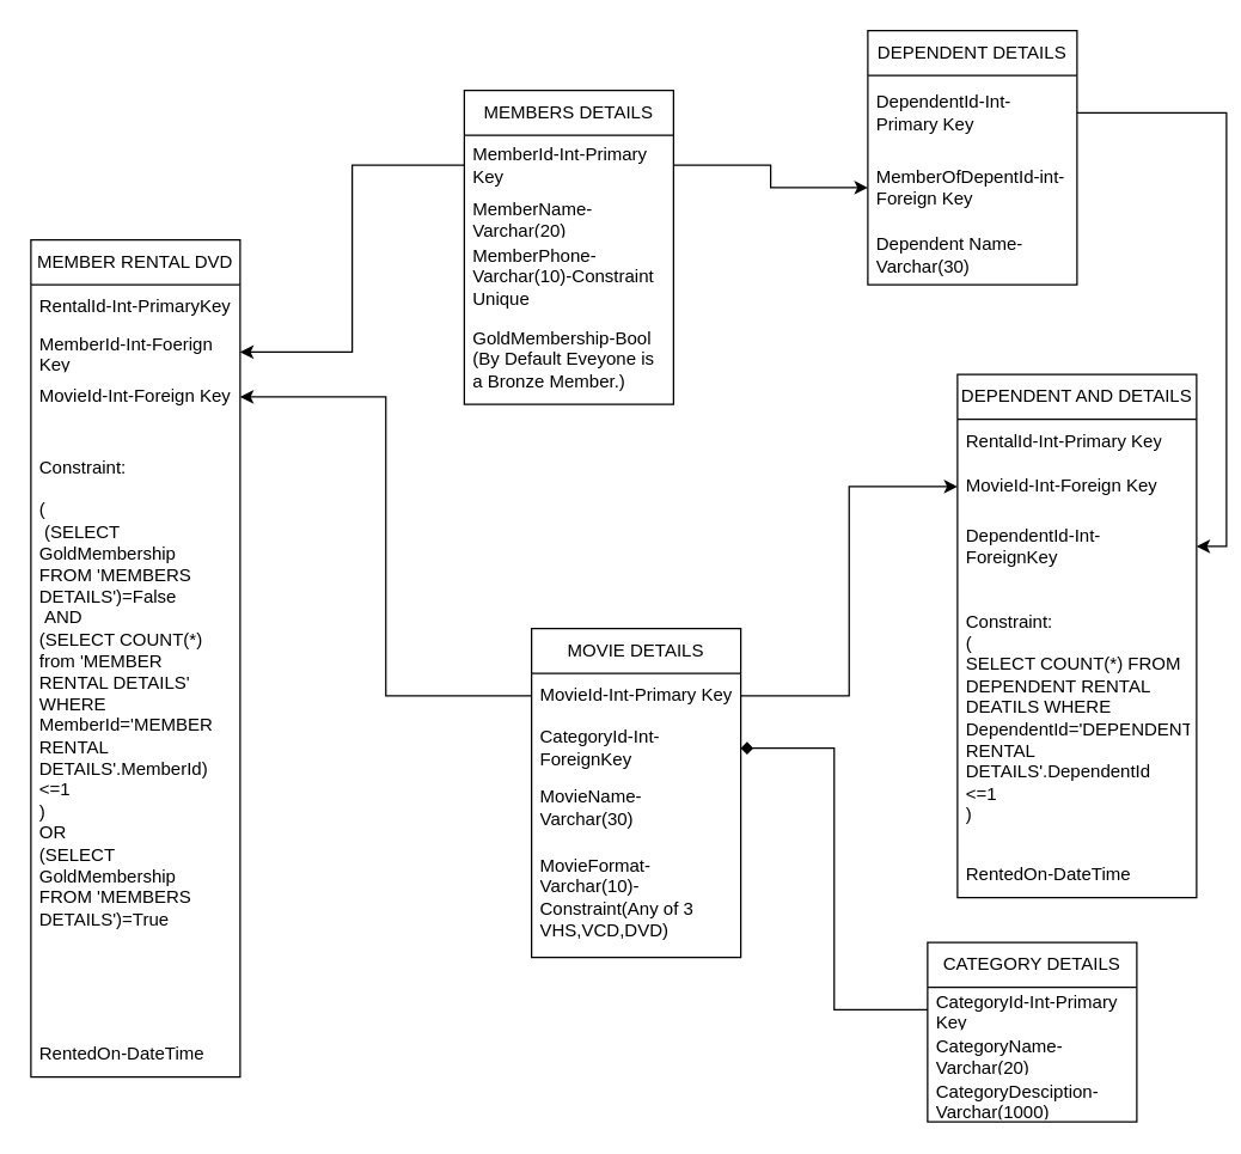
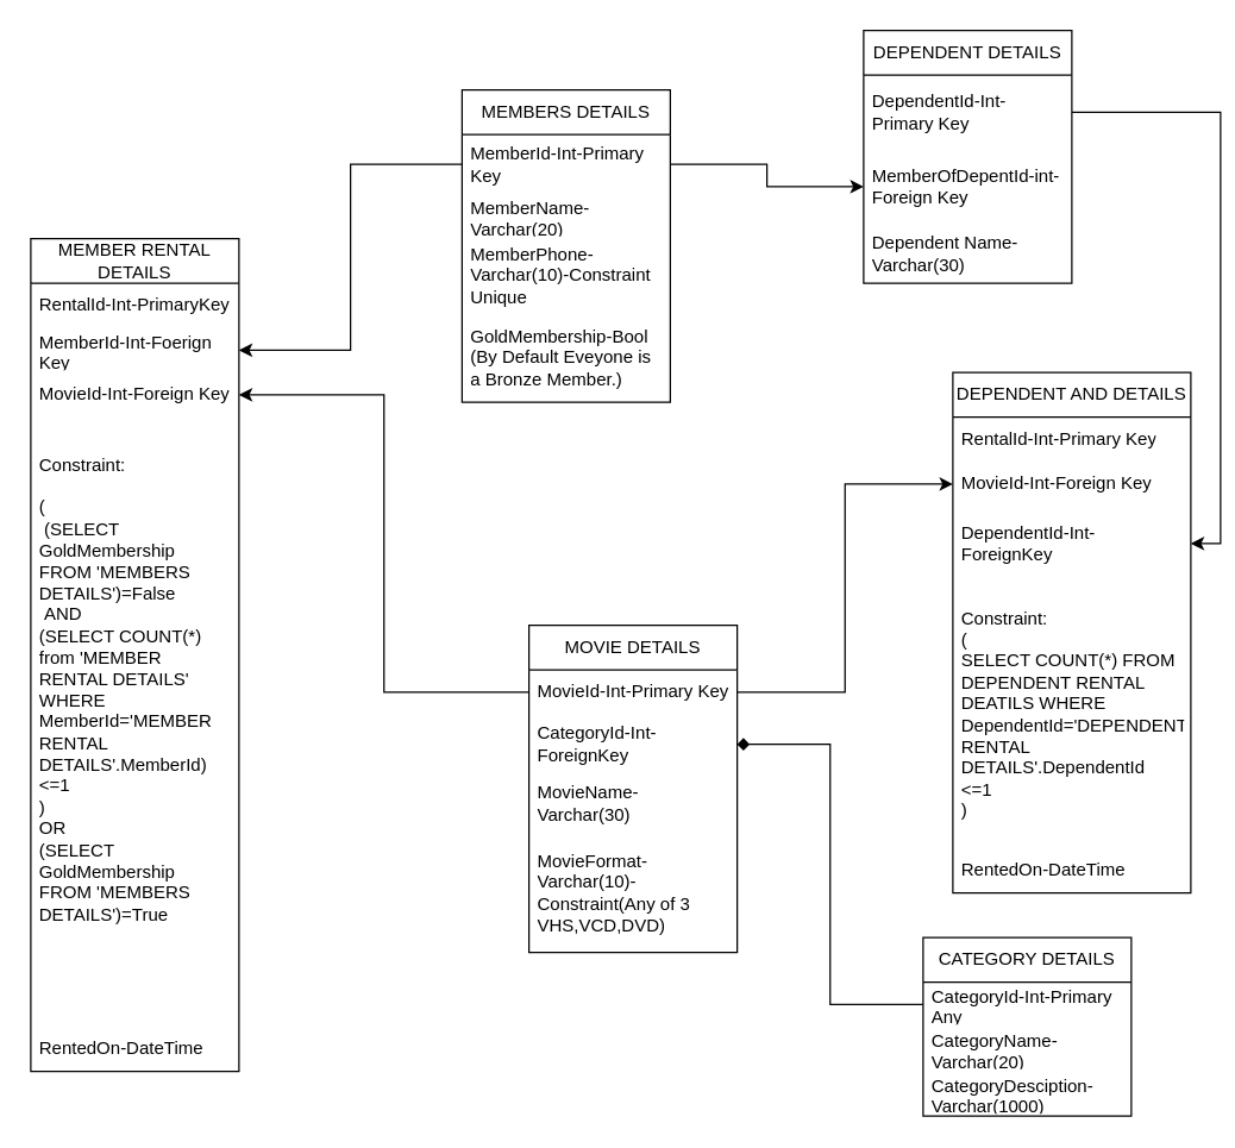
- <mxCell id="22" value="MEMBER RENTAL DVD" style="swimlane;fontStyle=0;childLayout=stackLayout;horizontal=1;startSize=30;horizontalStack=0;resizeParent=1;resizeParentMax=0;resizeLast=0;collapsible=1;marginBottom=0;whiteSpace=wrap;html=1;" vertex="1" parent="1"><mxGeometry x="20" y="160" width="140" height="560" as="geometry" /></mxCell>
+ <mxCell id="22" value="MEMBER RENTAL DETAILS" style="swimlane;fontStyle=0;childLayout=stackLayout;horizontal=1;startSize=30;horizontalStack=0;resizeParent=1;resizeParentMax=0;resizeLast=0;collapsible=1;marginBottom=0;whiteSpace=wrap;html=1;" vertex="1" parent="1"><mxGeometry x="20" y="160" width="140" height="560" as="geometry" /></mxCell>
- <mxCell id="8" value="CategoryId-Int-Primary Key" style="text;strokeColor=none;fillColor=none;align=left;verticalAlign=middle;spacingLeft=4;spacingRight=4;overflow=hidden;points=[[0,0.5],[1,0.5]];portConstraint=eastwest;rotatable=0;whiteSpace=wrap;html=1;" vertex="1" parent="7"><mxGeometry y="30" width="140" height="30" as="geometry" /></mxCell>
+ <mxCell id="8" value="CategoryId-Int-Primary Any" style="text;strokeColor=none;fillColor=none;align=left;verticalAlign=middle;spacingLeft=4;spacingRight=4;overflow=hidden;points=[[0,0.5],[1,0.5]];portConstraint=eastwest;rotatable=0;whiteSpace=wrap;html=1;" vertex="1" parent="7"><mxGeometry y="30" width="140" height="30" as="geometry" /></mxCell>
